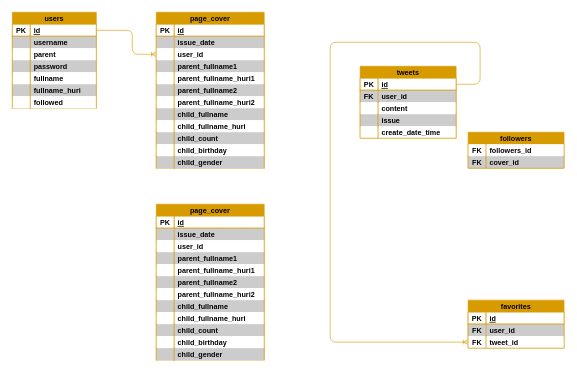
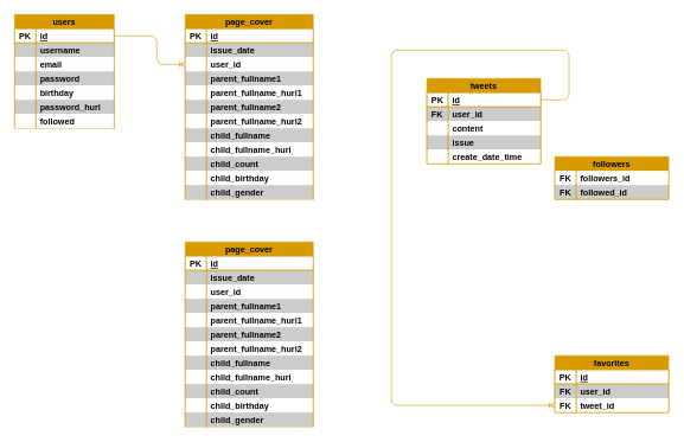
- <mxCell id="12" value="parent" style="shape=partialRectangle;connectable=0;fillColor=#FFFFFF;top=0;left=1;bottom=0;right=1;align=left;spacingLeft=6;overflow=hidden;fillStyle=auto;strokeColor=#D79B00;strokeWidth=1;fontColor=#000000;fontStyle=1;spacing=0;" parent="10" vertex="1"><mxGeometry x="30" width="110" height="20" as="geometry"><mxRectangle width="110" height="20" as="alternateBounds" /></mxGeometry></mxCell>
+ <mxCell id="12" value="email" style="shape=partialRectangle;connectable=0;fillColor=#FFFFFF;top=0;left=1;bottom=0;right=1;align=left;spacingLeft=6;overflow=hidden;fillStyle=auto;strokeColor=#D79B00;strokeWidth=1;fontColor=#000000;fontStyle=1;spacing=0;" parent="10" vertex="1"><mxGeometry x="30" width="110" height="20" as="geometry"><mxRectangle width="110" height="20" as="alternateBounds" /></mxGeometry></mxCell>
- <mxCell id="18" value="fullname" style="shape=partialRectangle;connectable=0;fillColor=#FFFFFF;top=0;left=1;bottom=0;right=1;align=left;spacingLeft=6;overflow=hidden;fillStyle=auto;strokeColor=#D79B00;strokeWidth=1;fontColor=#000000;fontStyle=1;spacing=0;" parent="16" vertex="1"><mxGeometry x="30" width="110" height="20" as="geometry"><mxRectangle width="110" height="20" as="alternateBounds" /></mxGeometry></mxCell>
+ <mxCell id="18" value="birthday" style="shape=partialRectangle;connectable=0;fillColor=#FFFFFF;top=0;left=1;bottom=0;right=1;align=left;spacingLeft=6;overflow=hidden;fillStyle=auto;strokeColor=#D79B00;strokeWidth=1;fontColor=#000000;fontStyle=1;spacing=0;" parent="16" vertex="1"><mxGeometry x="30" width="110" height="20" as="geometry"><mxRectangle width="110" height="20" as="alternateBounds" /></mxGeometry></mxCell>
- <mxCell id="21" value="fullname_huri" style="shape=partialRectangle;connectable=0;fillColor=#CCCCCC;top=0;left=1;bottom=0;right=1;align=left;spacingLeft=6;overflow=hidden;fillStyle=auto;strokeColor=#D79B00;strokeWidth=1;fontColor=#000000;fontStyle=1;spacing=0;" parent="19" vertex="1"><mxGeometry x="30" width="110" height="20" as="geometry"><mxRectangle width="110" height="20" as="alternateBounds" /></mxGeometry></mxCell>
+ <mxCell id="21" value="password_huri" style="shape=partialRectangle;connectable=0;fillColor=#CCCCCC;top=0;left=1;bottom=0;right=1;align=left;spacingLeft=6;overflow=hidden;fillStyle=auto;strokeColor=#D79B00;strokeWidth=1;fontColor=#000000;fontStyle=1;spacing=0;" parent="19" vertex="1"><mxGeometry x="30" width="110" height="20" as="geometry"><mxRectangle width="110" height="20" as="alternateBounds" /></mxGeometry></mxCell>
- <mxCell id="57" value="cover_id" style="shape=partialRectangle;connectable=0;fillColor=#CCCCCC;top=0;left=1;bottom=1;right=1;align=left;spacingLeft=6;overflow=hidden;fillStyle=auto;strokeColor=#D79B00;strokeWidth=1;fontColor=#000000;fontStyle=1;spacing=0;" parent="55" vertex="1"><mxGeometry x="30" width="130" height="20" as="geometry"><mxRectangle width="130" height="20" as="alternateBounds" /></mxGeometry></mxCell>
+ <mxCell id="57" value="followed_id" style="shape=partialRectangle;connectable=0;fillColor=#CCCCCC;top=0;left=1;bottom=1;right=1;align=left;spacingLeft=6;overflow=hidden;fillStyle=auto;strokeColor=#D79B00;strokeWidth=1;fontColor=#000000;fontStyle=1;spacing=0;" parent="55" vertex="1"><mxGeometry x="30" width="130" height="20" as="geometry"><mxRectangle width="130" height="20" as="alternateBounds" /></mxGeometry></mxCell>
